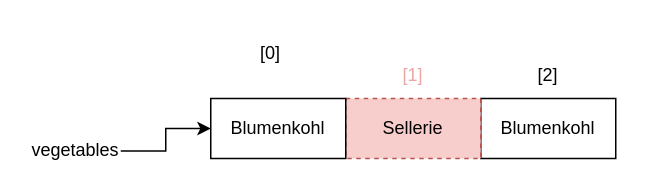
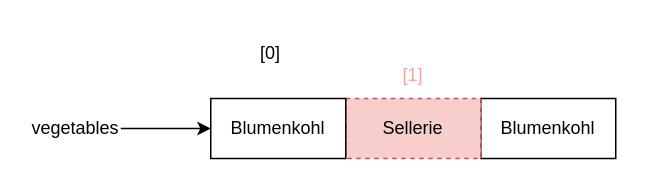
- <mxCell id="3" value="[2]" style="text;html=1;strokeColor=none;fillColor=none;align=center;verticalAlign=middle;whiteSpace=wrap;rounded=0;" parent="1" vertex="1"><mxGeometry x="335" y="35" width="60" height="30" as="geometry" /></mxCell>
- <mxCell id="9" value="vegetables" style="text;html=1;strokeColor=none;fillColor=none;align=center;verticalAlign=middle;whiteSpace=wrap;rounded=0;" parent="1" vertex="1"><mxGeometry x="20" y="85" width="60" height="30" as="geometry" /></mxCell>
+ <mxCell id="9" value="vegetables" style="text;html=1;strokeColor=none;fillColor=none;align=center;verticalAlign=middle;whiteSpace=wrap;rounded=0;" parent="1" vertex="1"><mxGeometry x="20" y="70" width="60" height="30" as="geometry" /></mxCell>
